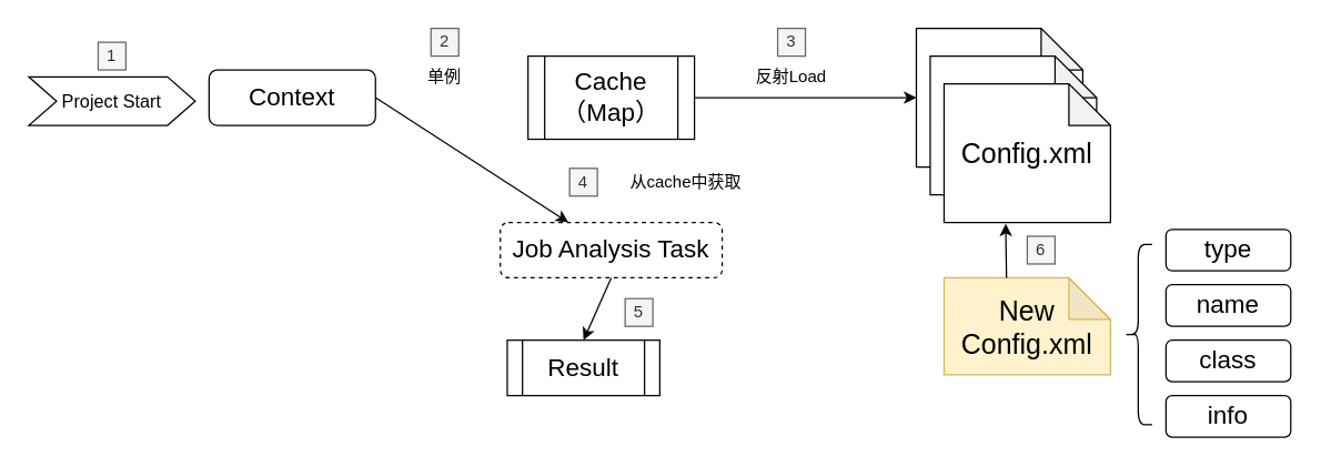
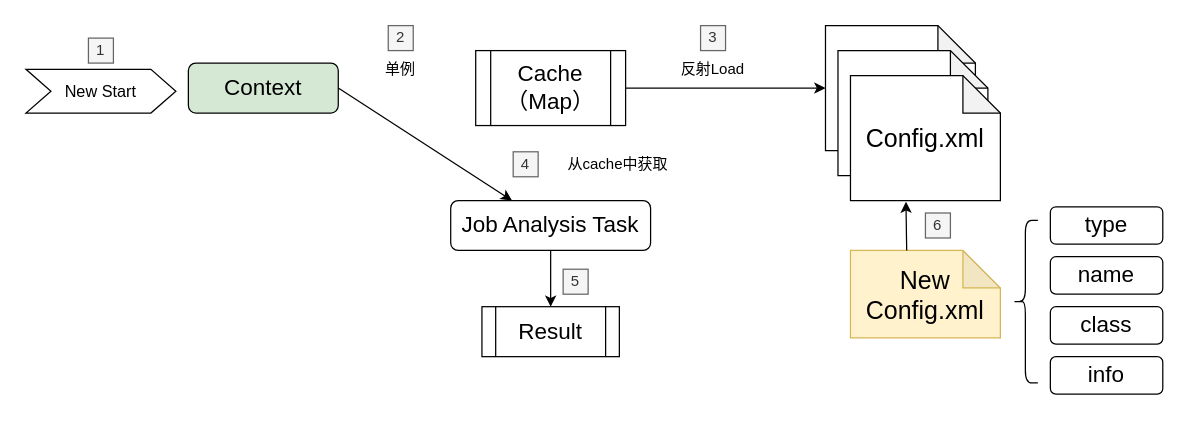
- <mxCell id="15" value="&lt;font style=&quot;font-size: 18px&quot;&gt;Context&lt;/font&gt;" style="rounded=1;whiteSpace=wrap;html=1;" vertex="1" parent="1"><mxGeometry x="150" y="50" width="120" height="40" as="geometry" /></mxCell>
+ <mxCell id="15" value="&lt;font style=&quot;font-size: 18px&quot;&gt;Context&lt;/font&gt;" style="rounded=1;whiteSpace=wrap;html=1;fillColor=#d5e8d4;" vertex="1" parent="1"><mxGeometry x="150" y="50" width="120" height="40" as="geometry" /></mxCell>
- <mxCell id="18" value="&lt;font style=&quot;font-size: 13px&quot;&gt;Project Start&lt;/font&gt;" style="shape=step;perimeter=stepPerimeter;whiteSpace=wrap;html=1;fixedSize=1;" vertex="1" parent="1"><mxGeometry x="20" y="55" width="120" height="35" as="geometry" /></mxCell>
+ <mxCell id="18" value="&lt;font style=&quot;font-size: 13px&quot;&gt;New Start&lt;/font&gt;" style="shape=step;perimeter=stepPerimeter;whiteSpace=wrap;html=1;fixedSize=1;" vertex="1" parent="1"><mxGeometry x="20" y="55" width="120" height="35" as="geometry" /></mxCell>
- <mxCell id="19" value="&lt;font style=&quot;font-size: 18px&quot;&gt;Job Analysis Task&lt;/font&gt;" style="rounded=1;whiteSpace=wrap;html=1;dashed=1;" vertex="1" parent="1"><mxGeometry x="360" y="160" width="160" height="40" as="geometry" /></mxCell>
+ <mxCell id="19" value="&lt;font style=&quot;font-size: 18px&quot;&gt;Job Analysis Task&lt;/font&gt;" style="rounded=1;whiteSpace=wrap;html=1;" vertex="1" parent="1"><mxGeometry x="360" y="160" width="160" height="40" as="geometry" /></mxCell>
- <mxCell id="20" value="&lt;font style=&quot;font-size: 18px&quot;&gt;Result&lt;/font&gt;" style="shape=process;whiteSpace=wrap;html=1;backgroundOutline=1;" vertex="1" parent="1"><mxGeometry x="365" y="245" width="110" height="40" as="geometry" /></mxCell>
+ <mxCell id="20" value="&lt;font style=&quot;font-size: 18px&quot;&gt;Result&lt;/font&gt;" style="shape=process;whiteSpace=wrap;html=1;backgroundOutline=1;" vertex="1" parent="1"><mxGeometry x="385" y="245" width="110" height="40" as="geometry" /></mxCell>
